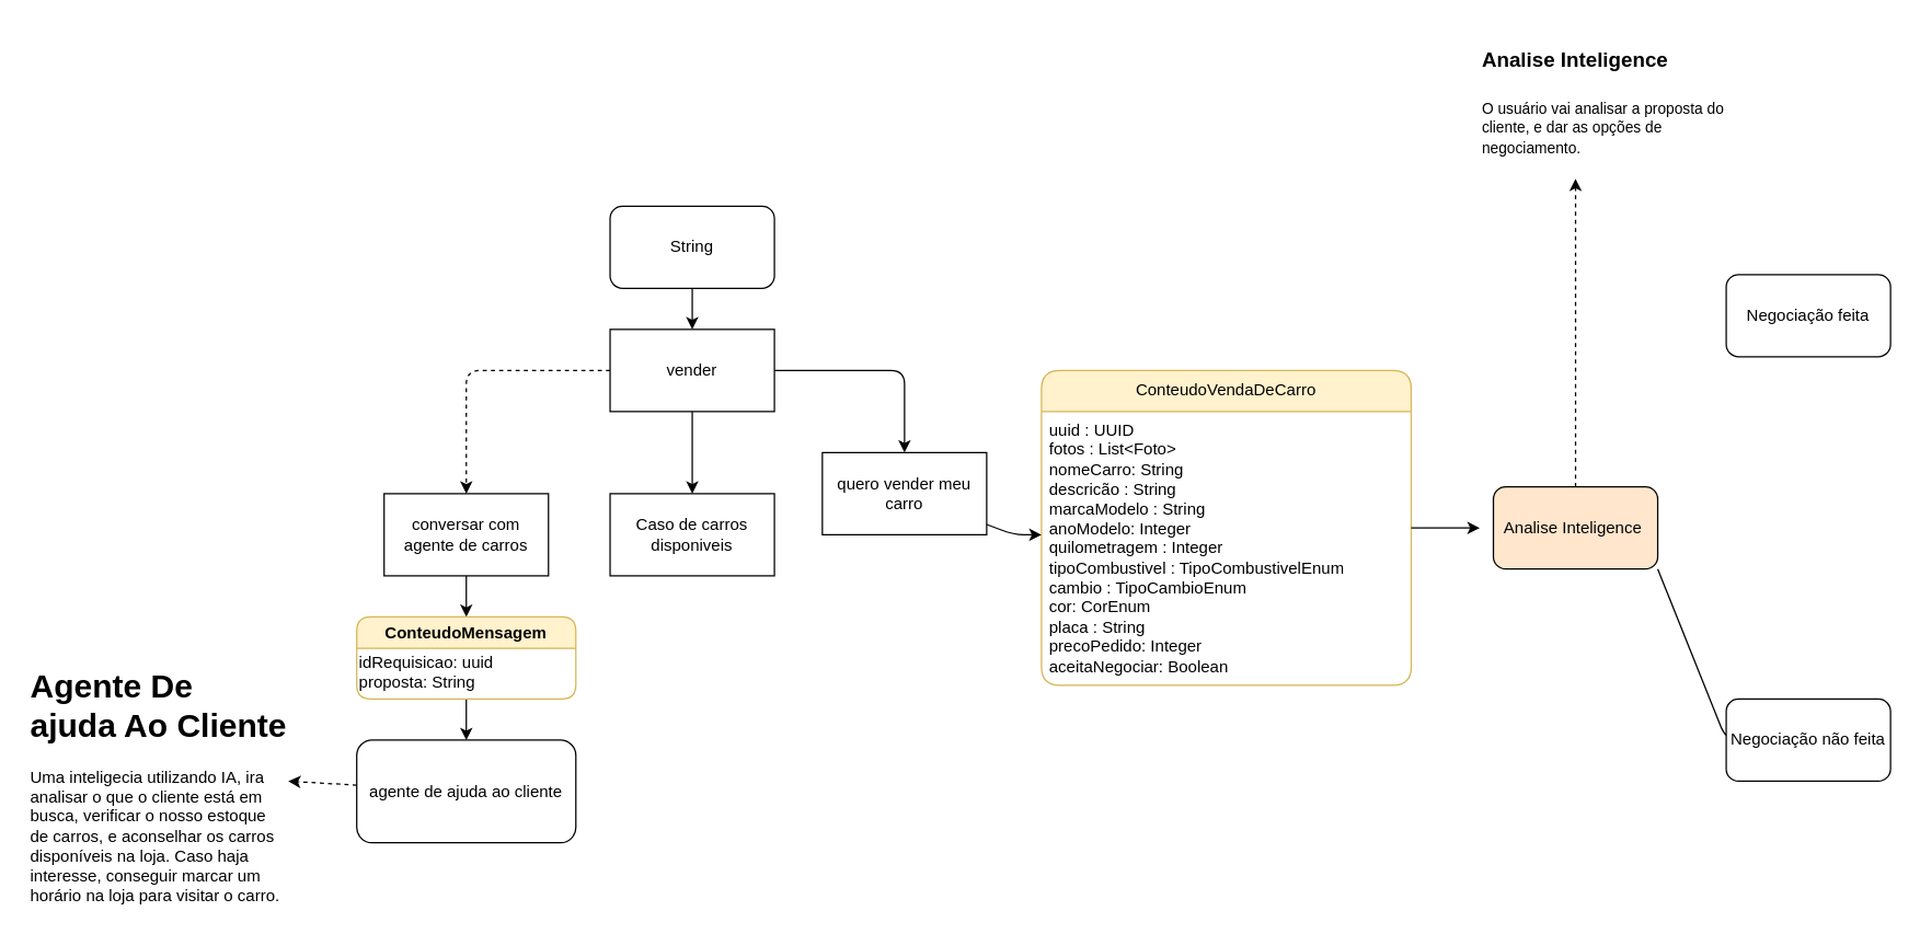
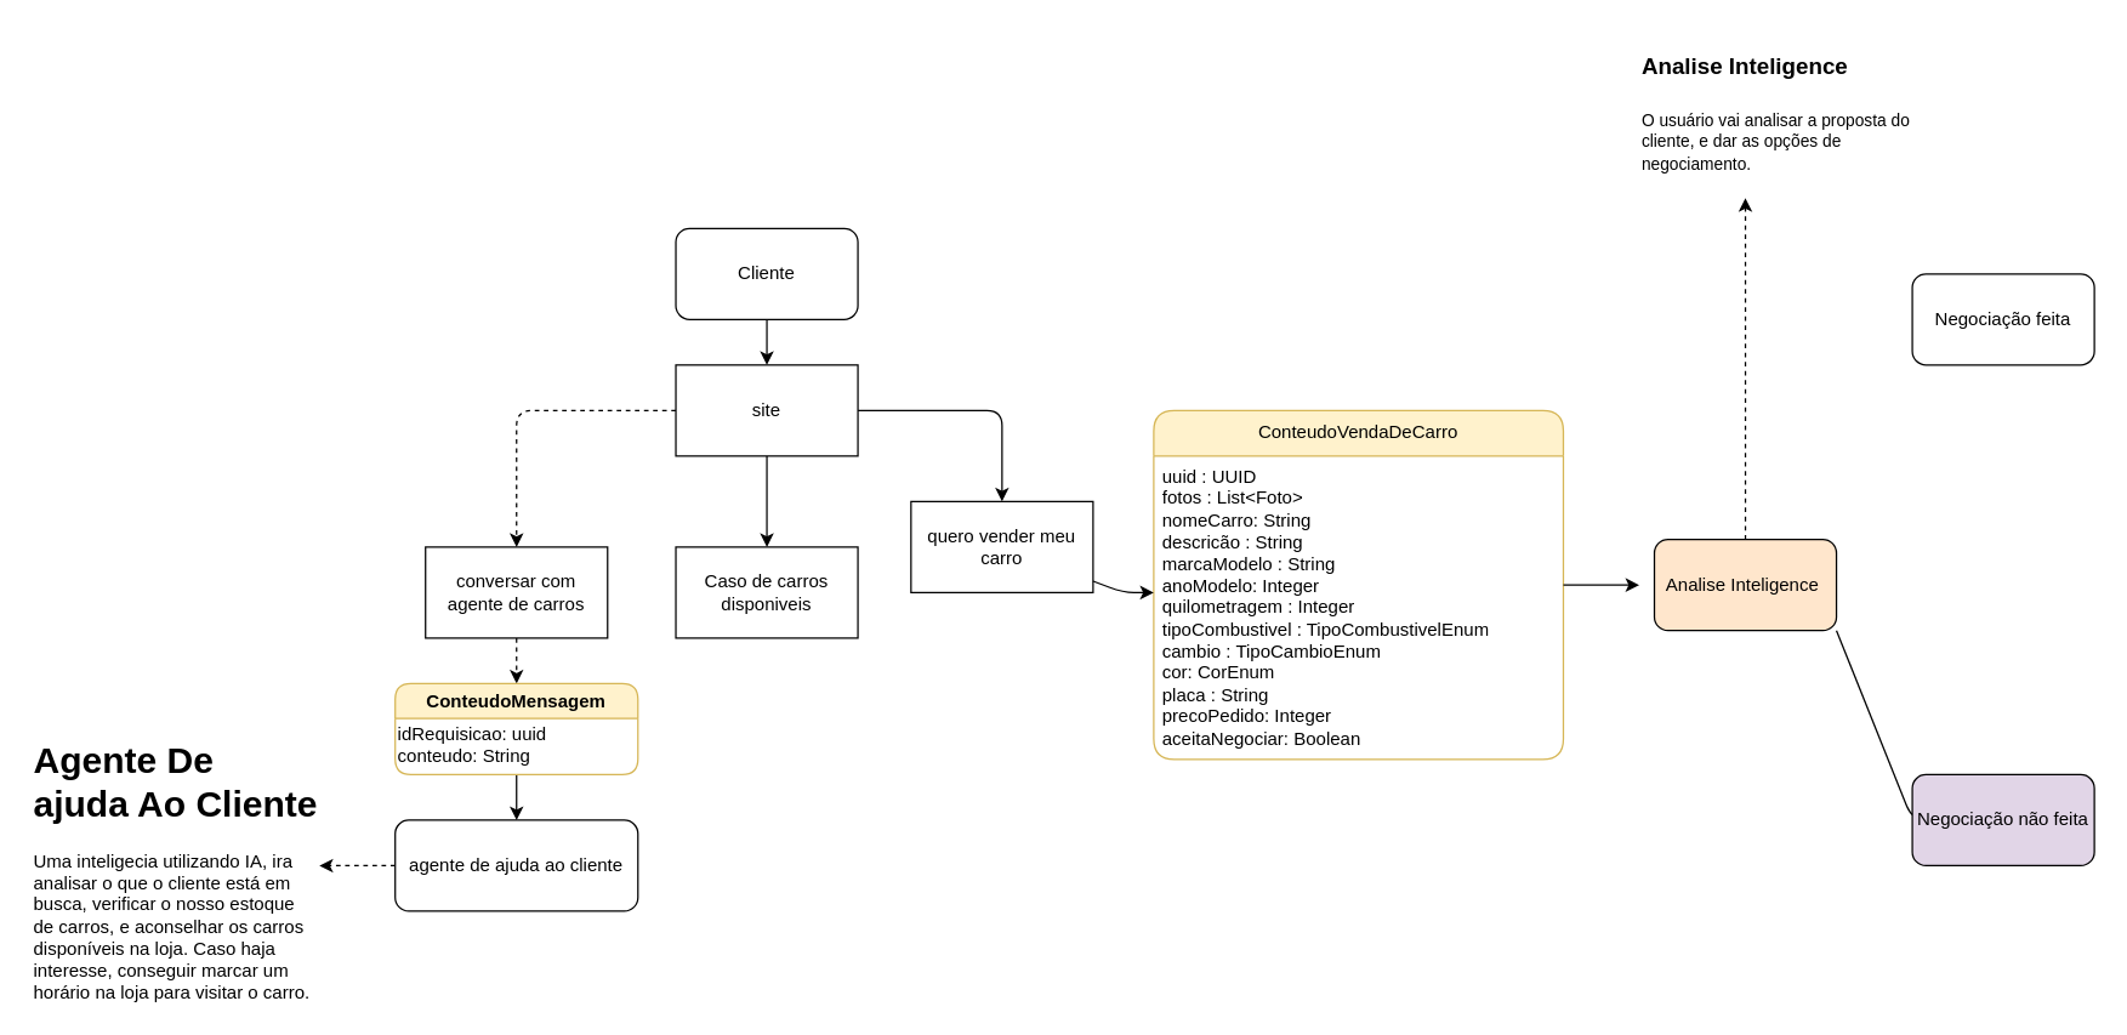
- <mxCell id="3" value="String" style="rounded=1;whiteSpace=wrap;html=1;" vertex="1" parent="1"><mxGeometry x="445" y="150" width="120" height="60" as="geometry" /></mxCell>
+ <mxCell id="3" value="Cliente" style="rounded=1;whiteSpace=wrap;html=1;" vertex="1" parent="1"><mxGeometry x="445" y="150" width="120" height="60" as="geometry" /></mxCell>
- <mxCell id="20" value="Negociação feita" style="rounded=1;whiteSpace=wrap;html=1;" vertex="1" parent="1"><mxGeometry x="1260" y="200" width="120" height="60" as="geometry" /></mxCell>
+ <mxCell id="20" value="Negociação feita" style="rounded=1;whiteSpace=wrap;html=1;" vertex="1" parent="1"><mxGeometry x="1260" y="180" width="120" height="60" as="geometry" /></mxCell>
- <mxCell id="7" value="vender" style="rounded=0;whiteSpace=wrap;html=1;fillStyle=auto;" vertex="1" parent="1"><mxGeometry x="445" y="240" width="120" height="60" as="geometry" /></mxCell>
+ <mxCell id="7" value="site" style="rounded=0;whiteSpace=wrap;html=1;fillStyle=auto;" vertex="1" parent="1"><mxGeometry x="445" y="240" width="120" height="60" as="geometry" /></mxCell>
- <mxCell id="8" style="edgeStyle=none;html=1;entryX=0.5;entryY=0;entryDx=0;entryDy=0;" edge="1" parent="1" source="9" target="23"><mxGeometry relative="1" as="geometry" /></mxCell>
+ <mxCell id="8" style="edgeStyle=none;html=1;entryX=0.5;entryY=0;entryDx=0;entryDy=0;dashed=1;" edge="1" parent="1" source="9" target="23"><mxGeometry relative="1" as="geometry" /></mxCell>
- <mxCell id="24" value="idRequisicao: uuid&lt;div&gt;proposta: String&lt;/div&gt;" style="text;html=1;align=left;verticalAlign=top;whiteSpace=wrap;rounded=0;" vertex="1" parent="23"><mxGeometry y="20" width="120" height="40" as="geometry" /></mxCell>
+ <mxCell id="24" value="idRequisicao: uuid&lt;div&gt;conteudo: String&lt;/div&gt;" style="text;html=1;align=left;verticalAlign=top;whiteSpace=wrap;rounded=0;" vertex="1" parent="23"><mxGeometry y="20" width="120" height="40" as="geometry" /></mxCell>
- <mxCell id="21" value="Negociação não feita" style="rounded=1;whiteSpace=wrap;html=1;" vertex="1" parent="1"><mxGeometry x="1260" y="510" width="120" height="60" as="geometry" /></mxCell>
+ <mxCell id="21" value="Negociação não feita" style="rounded=1;whiteSpace=wrap;html=1;fillColor=#e1d5e7;" vertex="1" parent="1"><mxGeometry x="1260" y="510" width="120" height="60" as="geometry" /></mxCell>
- <mxCell id="26" value="agente de ajuda ao cliente" style="rounded=1;whiteSpace=wrap;html=1;" vertex="1" parent="1"><mxGeometry x="260" y="540" width="160" height="75" as="geometry" /></mxCell>
+ <mxCell id="26" value="agente de ajuda ao cliente" style="rounded=1;whiteSpace=wrap;html=1;" vertex="1" parent="1"><mxGeometry x="260" y="540" width="160" height="60" as="geometry" /></mxCell>
